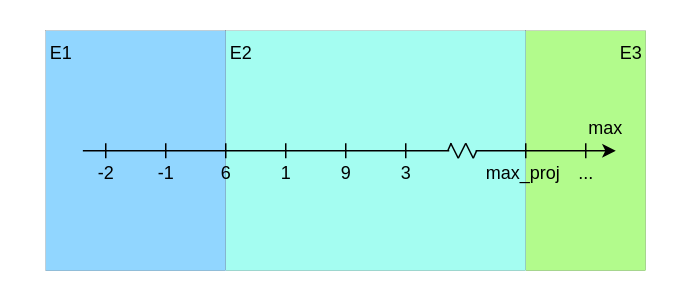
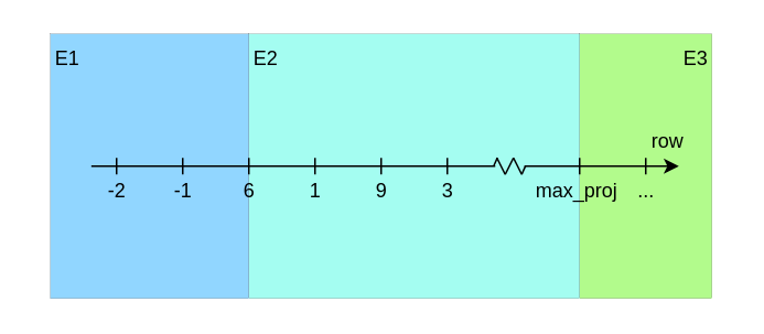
- <mxCell id="23" value="max" style="text;html=1;align=center;verticalAlign=middle;resizable=0;points=[];autosize=1;strokeColor=none;fillColor=none;fontSize=12;fontFamily=Helvetica;fontColor=default;" parent="1" vertex="1"><mxGeometry x="383" y="70" width="40" height="30" as="geometry" /></mxCell>
+ <mxCell id="23" value="row" style="text;html=1;align=center;verticalAlign=middle;resizable=0;points=[];autosize=1;strokeColor=none;fillColor=none;fontSize=12;fontFamily=Helvetica;fontColor=default;" parent="1" vertex="1"><mxGeometry x="383" y="70" width="40" height="30" as="geometry" /></mxCell>
